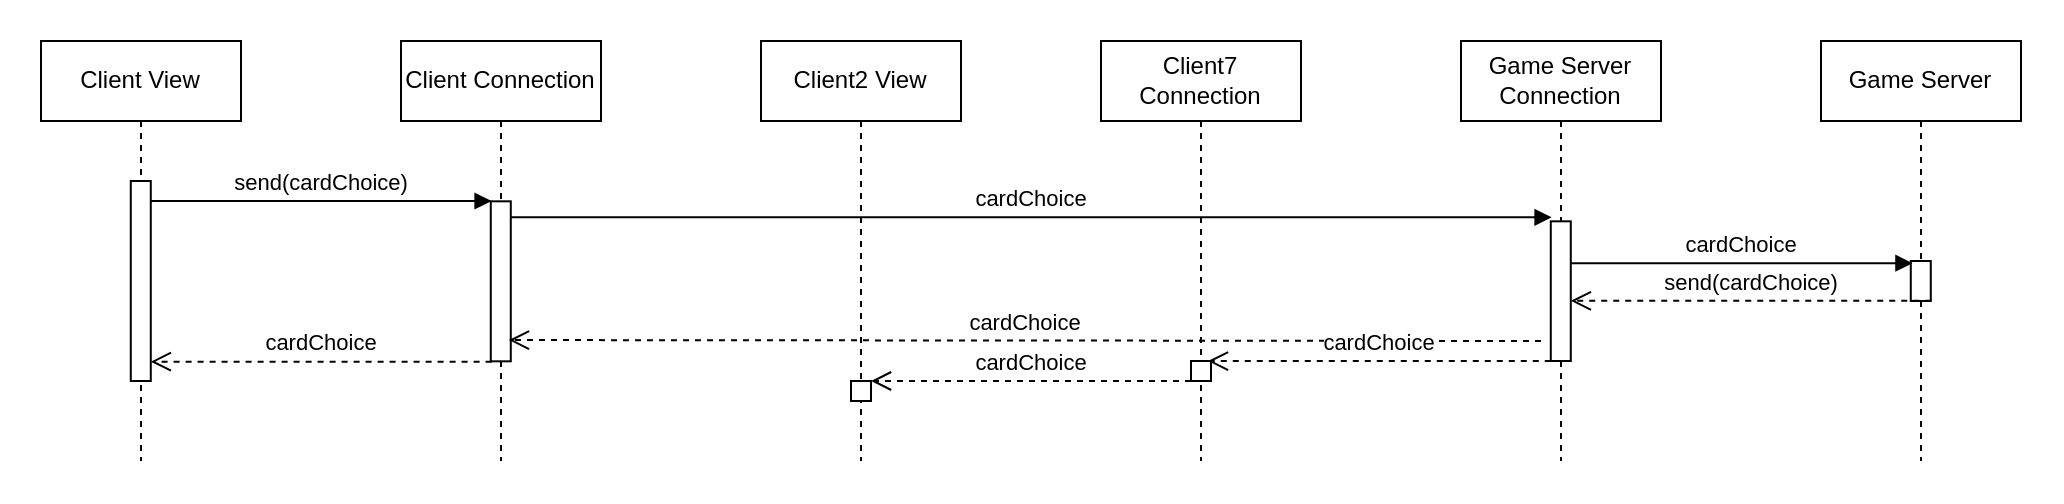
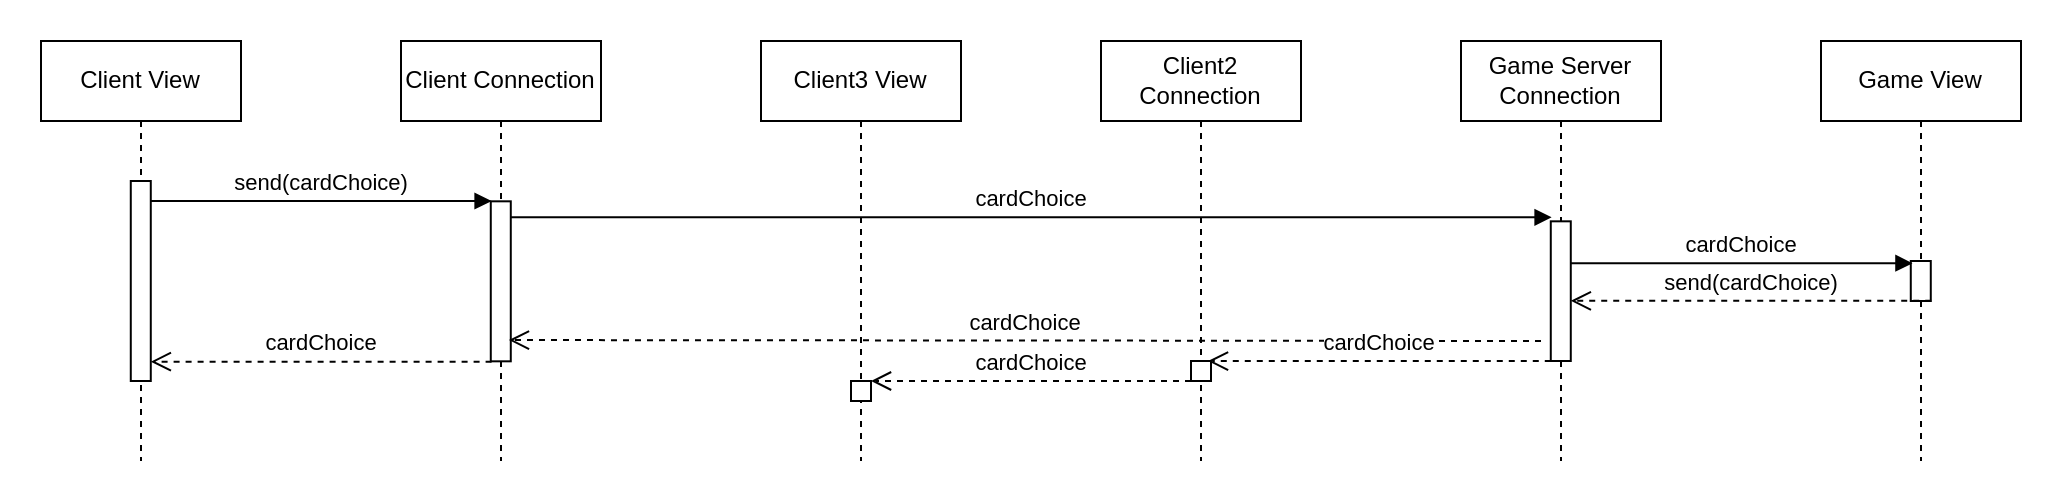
- <mxCell id="16" value="Client2 View" style="shape=umlLifeline;perimeter=lifelinePerimeter;whiteSpace=wrap;html=1;container=1;collapsible=0;recursiveResize=0;outlineConnect=0;" vertex="1" parent="1"><mxGeometry x="380" y="20" width="100" height="210" as="geometry" /></mxCell>
+ <mxCell id="16" value="Client3 View" style="shape=umlLifeline;perimeter=lifelinePerimeter;whiteSpace=wrap;html=1;container=1;collapsible=0;recursiveResize=0;outlineConnect=0;" vertex="1" parent="1"><mxGeometry x="380" y="20" width="100" height="210" as="geometry" /></mxCell>
- <mxCell id="18" value="Client7 Connection" style="shape=umlLifeline;perimeter=lifelinePerimeter;whiteSpace=wrap;html=1;container=1;collapsible=0;recursiveResize=0;outlineConnect=0;" vertex="1" parent="1"><mxGeometry x="550" y="20" width="100" height="210" as="geometry" /></mxCell>
+ <mxCell id="18" value="Client2 Connection" style="shape=umlLifeline;perimeter=lifelinePerimeter;whiteSpace=wrap;html=1;container=1;collapsible=0;recursiveResize=0;outlineConnect=0;" vertex="1" parent="1"><mxGeometry x="550" y="20" width="100" height="210" as="geometry" /></mxCell>
- <mxCell id="8" value="Game Server" style="shape=umlLifeline;perimeter=lifelinePerimeter;whiteSpace=wrap;html=1;container=1;collapsible=0;recursiveResize=0;outlineConnect=0;" vertex="1" parent="1"><mxGeometry x="910" y="20" width="100" height="210" as="geometry" /></mxCell>
+ <mxCell id="8" value="Game View" style="shape=umlLifeline;perimeter=lifelinePerimeter;whiteSpace=wrap;html=1;container=1;collapsible=0;recursiveResize=0;outlineConnect=0;" vertex="1" parent="1"><mxGeometry x="910" y="20" width="100" height="210" as="geometry" /></mxCell>
